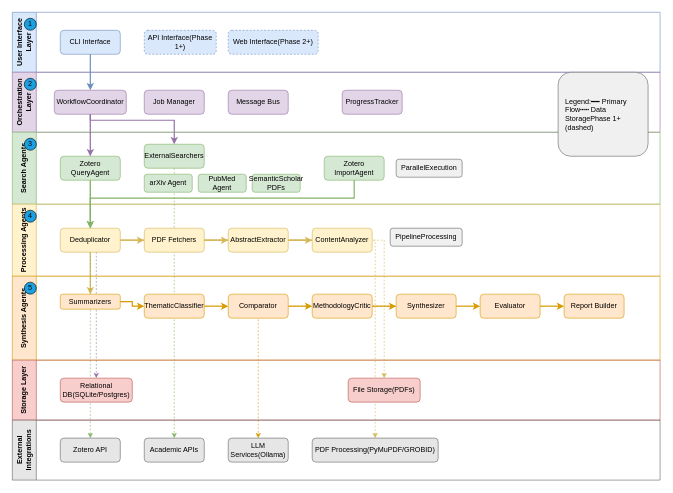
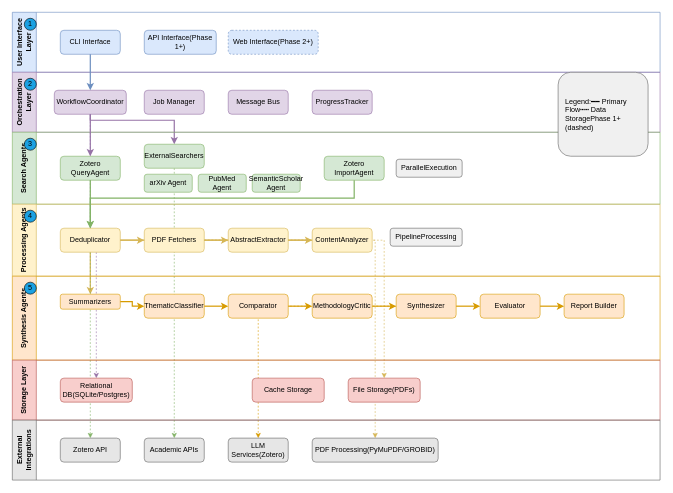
- <mxCell id="12" value="API Interface(Phase 1+)" style="rounded=1;whiteSpace=wrap;html=1;fillColor=#dae8fc;strokeColor=#6c8ebf;dashed=1;fontColor=#000000;" parent="10" vertex="1"><mxGeometry x="220" y="30" width="120" height="40" as="geometry" /></mxCell>
+ <mxCell id="12" value="API Interface(Phase 1+)" style="rounded=1;whiteSpace=wrap;html=1;fillColor=#dae8fc;strokeColor=#6c8ebf;dashed=0;fontColor=#000000;" parent="10" vertex="1"><mxGeometry x="220" y="30" width="120" height="40" as="geometry" /></mxCell>
- <mxCell id="18" value="ProgressTracker" style="rounded=1;whiteSpace=wrap;html=1;fillColor=#e1d5e7;strokeColor=#9673a6;fontColor=#000000;" parent="14" vertex="1"><mxGeometry x="550" y="30" width="100" height="40" as="geometry" /></mxCell>
+ <mxCell id="18" value="ProgressTracker" style="rounded=1;whiteSpace=wrap;html=1;fillColor=#e1d5e7;strokeColor=#9673a6;fontColor=#000000;" parent="14" vertex="1"><mxGeometry x="500" y="30" width="100" height="40" as="geometry" /></mxCell>
- <mxCell id="24" value="SemanticScholar PDFs" style="rounded=1;whiteSpace=wrap;html=1;fillColor=#d5e8d4;strokeColor=#82b366;fontColor=#000000;" parent="19" vertex="1"><mxGeometry x="400" y="70" width="80" height="30" as="geometry" /></mxCell>
+ <mxCell id="24" value="SemanticScholar Agent" style="rounded=1;whiteSpace=wrap;html=1;fillColor=#d5e8d4;strokeColor=#82b366;fontColor=#000000;" parent="19" vertex="1"><mxGeometry x="400" y="70" width="80" height="30" as="geometry" /></mxCell>
+ <mxCell id="43" value="Cache Storage" style="rounded=1;whiteSpace=wrap;html=1;fillColor=#f8cecc;strokeColor=#b85450;fontColor=#000000;" parent="41" vertex="1"><mxGeometry x="400" y="30" width="120" height="40" as="geometry" /></mxCell>
- <mxCell id="48" value="LLM Services(Ollama)" style="rounded=1;whiteSpace=wrap;html=1;fillColor=#e6e6e6;strokeColor=#666666;fontColor=#000000;" parent="45" vertex="1"><mxGeometry x="360" y="30" width="100" height="40" as="geometry" /></mxCell>
+ <mxCell id="48" value="LLM Services(Zotero)" style="rounded=1;whiteSpace=wrap;html=1;fillColor=#e6e6e6;strokeColor=#666666;fontColor=#000000;" parent="45" vertex="1"><mxGeometry x="360" y="30" width="100" height="40" as="geometry" /></mxCell>
